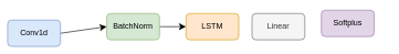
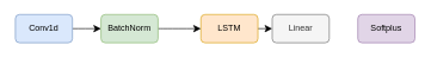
- <mxCell id="7" value="Softplus" style="rounded=1;whiteSpace=wrap;html=1;fillColor=#e1d5e7;strokeColor=#9673a6;direction=east;" parent="1" vertex="1"><mxGeometry x="485" y="15" width="80" height="40" as="geometry" /></mxCell>
+ <mxCell id="7" value="Softplus" style="rounded=1;whiteSpace=wrap;html=1;fillColor=#e1d5e7;strokeColor=#9673a6;direction=east;" parent="1" vertex="1"><mxGeometry x="500" y="20" width="80" height="40" as="geometry" /></mxCell>
- <mxCell id="9" value="BatchNorm" style="rounded=1;whiteSpace=wrap;html=1;fillColor=#d5e8d4;strokeColor=#82b366;direction=east;" parent="1" vertex="1"><mxGeometry x="160" y="20" width="80" height="40" as="geometry" /></mxCell>
+ <mxCell id="9" value="BatchNorm" style="rounded=1;whiteSpace=wrap;html=1;fillColor=#d5e8d4;strokeColor=#82b366;direction=east;" parent="1" vertex="1"><mxGeometry x="140" y="20" width="80" height="40" as="geometry" /></mxCell>
+ <mxCell id="4" style="edgeStyle=none;curved=1;rounded=0;orthogonalLoop=1;jettySize=auto;html=1;exitX=1;exitY=0.5;exitDx=0;exitDy=0;entryX=0;entryY=0.5;entryDx=0;entryDy=0;fontSize=12;startSize=8;endSize=8;" edge="1" parent="1" source="5" target="6"><mxGeometry relative="1" as="geometry" /></mxCell>
- <mxCell id="3" value="Conv1d" style="rounded=1;whiteSpace=wrap;html=1;fillColor=#dae8fc;strokeColor=#6c8ebf;direction=east;" parent="1" vertex="1"><mxGeometry x="10" y="30" width="80" height="40" as="geometry" /></mxCell>
+ <mxCell id="3" value="Conv1d" style="rounded=1;whiteSpace=wrap;html=1;fillColor=#dae8fc;strokeColor=#6c8ebf;direction=east;" parent="1" vertex="1"><mxGeometry x="20" y="20" width="80" height="40" as="geometry" /></mxCell>
